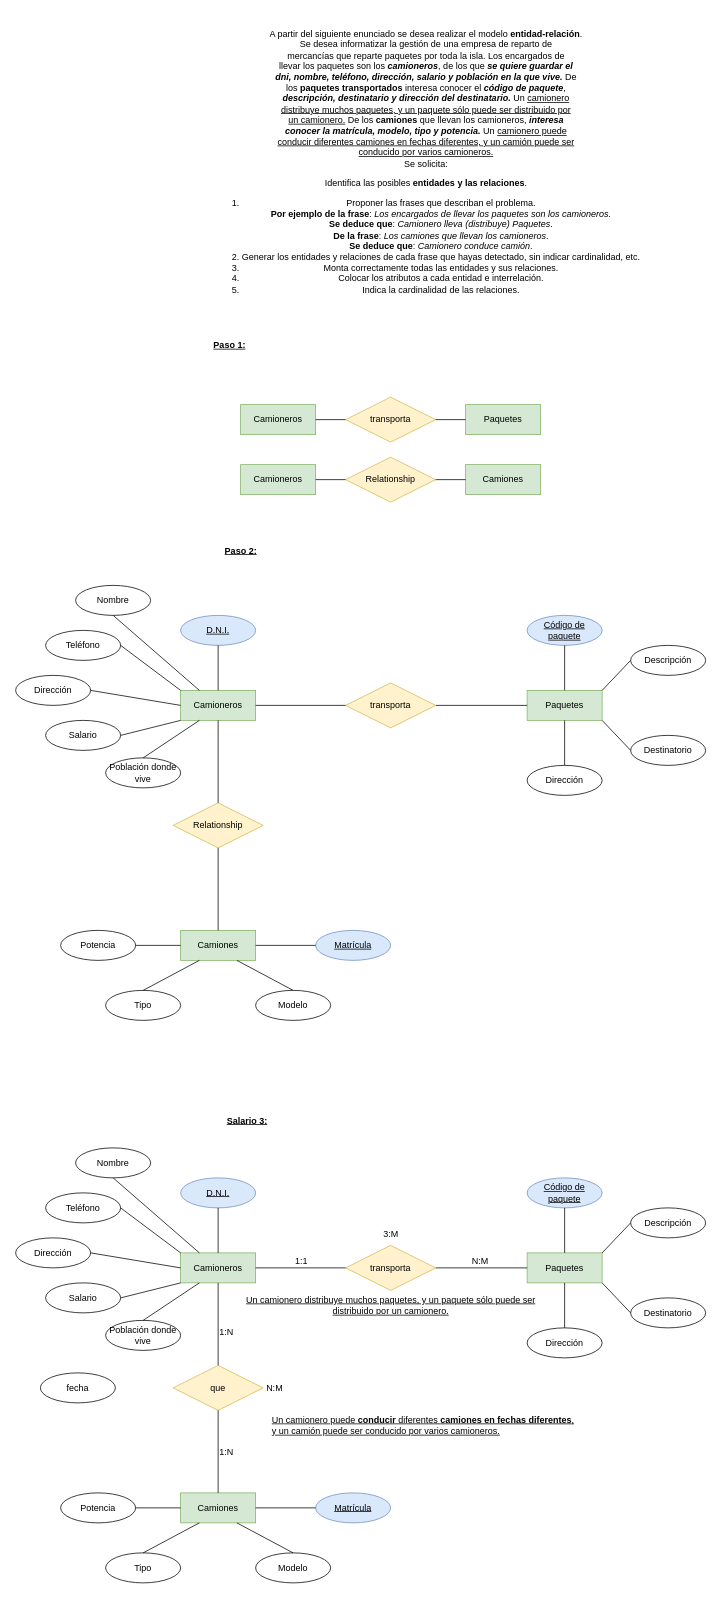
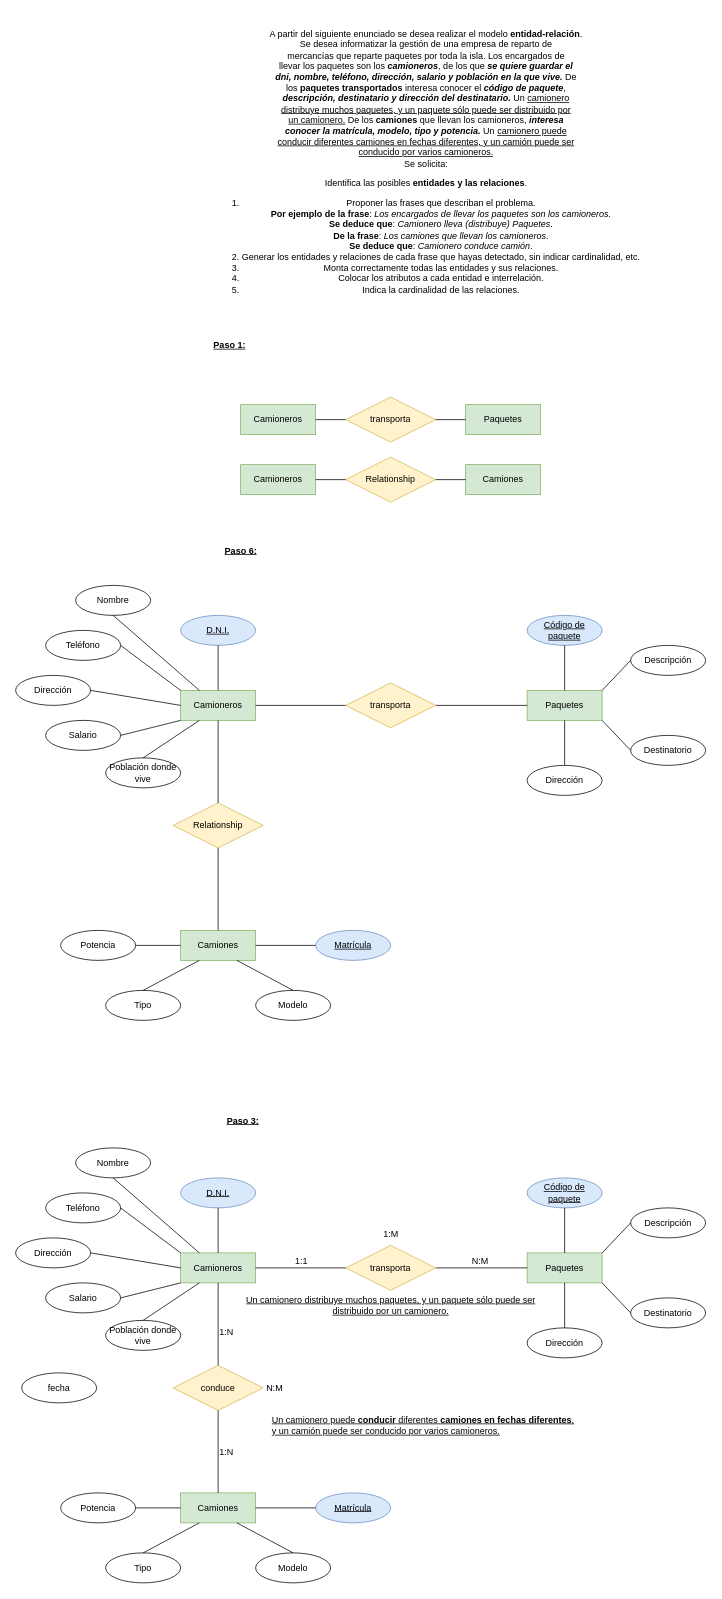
- <mxCell id="51" value="Paso 2:" style="text;html=1;align=center;verticalAlign=middle;resizable=0;points=[];autosize=1;strokeColor=none;fillColor=none;fontStyle=5" vertex="1" parent="1"><mxGeometry x="285" y="719" width="70" height="30" as="geometry" /></mxCell>
+ <mxCell id="51" value="Paso 6:" style="text;html=1;align=center;verticalAlign=middle;resizable=0;points=[];autosize=1;strokeColor=none;fillColor=none;fontStyle=5" vertex="1" parent="1"><mxGeometry x="285" y="719" width="70" height="30" as="geometry" /></mxCell>
- <mxCell id="52" value="Salario 3:" style="text;whiteSpace=wrap;html=1;fontStyle=5" vertex="1" parent="1"><mxGeometry x="300" y="1480" width="70" height="40" as="geometry" /></mxCell>
+ <mxCell id="52" value="Paso 3:" style="text;whiteSpace=wrap;html=1;fontStyle=5" vertex="1" parent="1"><mxGeometry x="300" y="1480" width="70" height="40" as="geometry" /></mxCell>
- <mxCell id="95" value="3:M" style="text;html=1;align=center;verticalAlign=middle;resizable=0;points=[];autosize=1;strokeColor=none;fillColor=none;fontSize=12;" vertex="1" parent="1"><mxGeometry x="500" y="1630" width="40" height="30" as="geometry" /></mxCell>
+ <mxCell id="95" value="1:M" style="text;html=1;align=center;verticalAlign=middle;resizable=0;points=[];autosize=1;strokeColor=none;fillColor=none;fontSize=12;" vertex="1" parent="1"><mxGeometry x="500" y="1630" width="40" height="30" as="geometry" /></mxCell>
- <mxCell id="97" value="fecha" style="ellipse;whiteSpace=wrap;html=1;align=center;" vertex="1" parent="1"><mxGeometry x="53" y="1830" width="100" height="40" as="geometry" /></mxCell>
+ <mxCell id="97" value="fecha" style="ellipse;whiteSpace=wrap;html=1;align=center;" vertex="1" parent="1"><mxGeometry x="28" y="1830" width="100" height="40" as="geometry" /></mxCell>
- <mxCell id="61" value="que" style="shape=rhombus;perimeter=rhombusPerimeter;whiteSpace=wrap;html=1;align=center;fontSize=12;fillColor=#fff2cc;strokeColor=#d6b656;" vertex="1" parent="1"><mxGeometry x="230" y="1820" width="120" height="60" as="geometry" /></mxCell>
+ <mxCell id="61" value="conduce" style="shape=rhombus;perimeter=rhombusPerimeter;whiteSpace=wrap;html=1;align=center;fontSize=12;fillColor=#fff2cc;strokeColor=#d6b656;" vertex="1" parent="1"><mxGeometry x="230" y="1820" width="120" height="60" as="geometry" /></mxCell>
